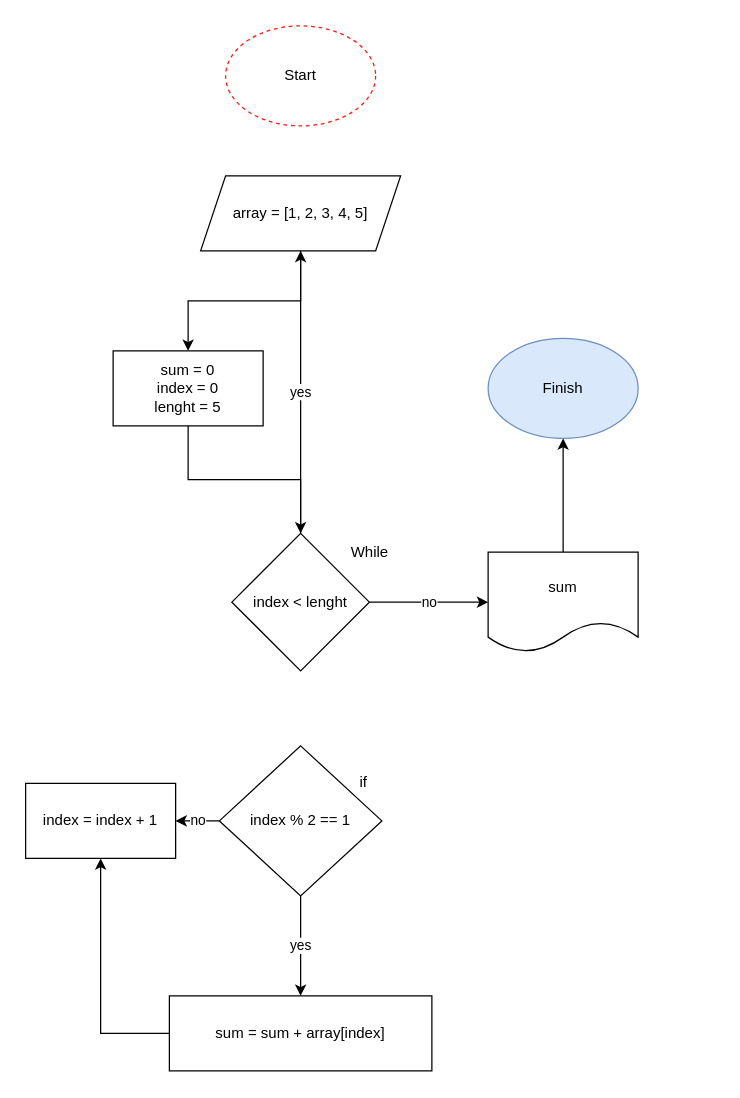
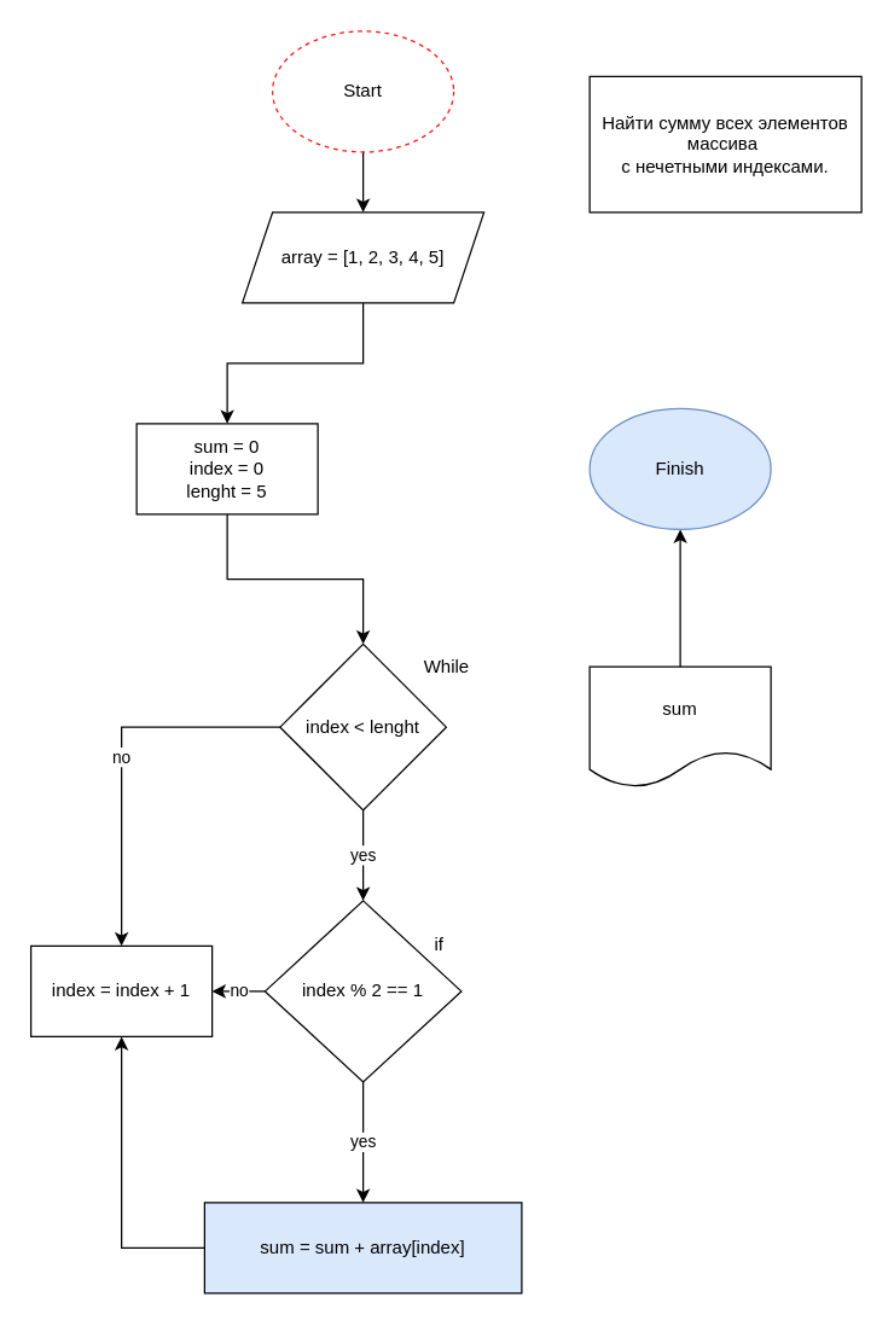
+ <mxCell id="20" value="&lt;div&gt;Найти сумму всех элементов массива&amp;nbsp;&lt;/div&gt;&lt;div&gt;с нечетными индексами.&lt;/div&gt;" style="whiteSpace=wrap;html=1;" vertex="1" parent="1"><mxGeometry x="390" y="50" width="180" height="90" as="geometry" /></mxCell>
+ <mxCell id="2" value="" style="edgeStyle=orthogonalEdgeStyle;rounded=0;orthogonalLoop=1;jettySize=auto;html=1;" edge="1" parent="1" source="3" target="5"><mxGeometry relative="1" as="geometry" /></mxCell>
- <mxCell id="9" value="yes" style="edgeStyle=orthogonalEdgeStyle;rounded=0;orthogonalLoop=1;jettySize=auto;html=1;" edge="1" parent="1" source="10" target="5"><mxGeometry relative="1" as="geometry" /></mxCell>
+ <mxCell id="9" value="yes" style="edgeStyle=orthogonalEdgeStyle;rounded=0;orthogonalLoop=1;jettySize=auto;html=1;" edge="1" parent="1" source="10" target="15"><mxGeometry relative="1" as="geometry" /></mxCell>
- <mxCell id="8" value="no" style="edgeStyle=orthogonalEdgeStyle;rounded=0;orthogonalLoop=1;jettySize=auto;html=1;" edge="1" parent="1" source="10" target="12"><mxGeometry relative="1" as="geometry" /></mxCell>
+ <mxCell id="8" value="no" style="edgeStyle=orthogonalEdgeStyle;rounded=0;orthogonalLoop=1;jettySize=auto;html=1;" edge="1" parent="1" source="10" target="16"><mxGeometry relative="1" as="geometry" /></mxCell>
- <mxCell id="18" value="sum = sum + array[index]" style="rounded=0;whiteSpace=wrap;html=1;" vertex="1" parent="1"><mxGeometry x="135" y="796" width="210" height="60" as="geometry" /></mxCell>
+ <mxCell id="18" value="sum = sum + array[index]" style="rounded=0;whiteSpace=wrap;html=1;fillColor=#dae8fc;" vertex="1" parent="1"><mxGeometry x="135" y="796" width="210" height="60" as="geometry" /></mxCell>
